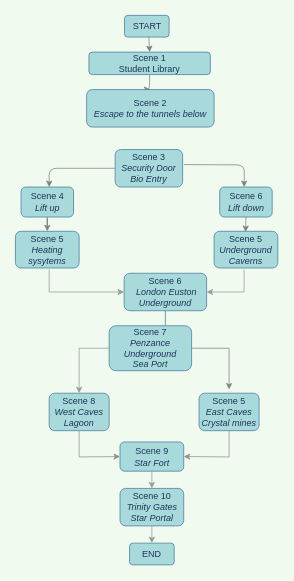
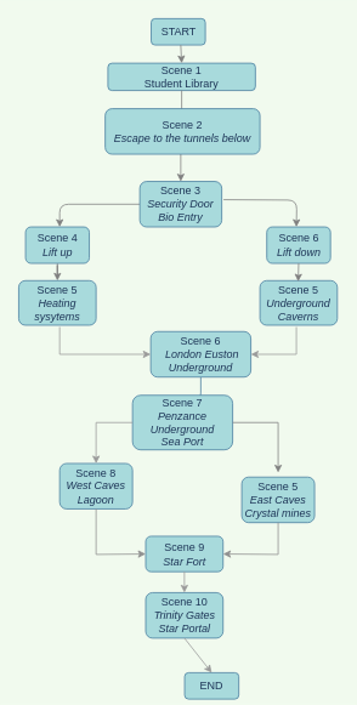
- <mxCell id="7" value="" style="edgeStyle=orthogonalEdgeStyle;curved=0;rounded=1;sketch=0;orthogonalLoop=1;jettySize=auto;html=1;fontColor=#1D3557;strokeColor=#808080;fillColor=#A8DADC;exitX=0.5;exitY=1;exitDx=0;exitDy=0;" parent="1" source="6" target="8" edge="1"><mxGeometry relative="1" as="geometry" /></mxCell>
+ <mxCell id="7" value="" style="edgeStyle=orthogonalEdgeStyle;curved=0;rounded=1;sketch=0;orthogonalLoop=1;jettySize=auto;html=1;fontColor=#1D3557;strokeColor=#808080;fillColor=#A8DADC;exitX=0.5;exitY=1;exitDx=0;exitDy=0;" parent="1" source="6" target="4" edge="1"><mxGeometry relative="1" as="geometry" /></mxCell>
- <mxCell id="17" value="Scene 8&lt;br&gt;&lt;i&gt;West Caves&lt;br&gt;Lagoon&lt;/i&gt;" style="whiteSpace=wrap;html=1;fillColor=#A8DADC;strokeColor=#457B9D;fontColor=#1D3557;rounded=1;" parent="1" vertex="1"><mxGeometry x="65" y="524" width="80" height="50" as="geometry" /></mxCell>
+ <mxCell id="17" value="Scene 8&lt;br&gt;&lt;i&gt;West Caves&lt;br&gt;Lagoon&lt;/i&gt;" style="whiteSpace=wrap;html=1;fillColor=#A8DADC;strokeColor=#457B9D;fontColor=#1D3557;rounded=1;" parent="1" vertex="1"><mxGeometry x="65" y="509" width="80" height="50" as="geometry" /></mxCell>
- <mxCell id="23" value="END" style="whiteSpace=wrap;html=1;fillColor=#A8DADC;strokeColor=#457B9D;fontColor=#1D3557;rounded=1;" parent="1" vertex="1"><mxGeometry x="172.25" y="724" width="59.5" height="29" as="geometry" /></mxCell>
+ <mxCell id="23" value="END" style="whiteSpace=wrap;html=1;fillColor=#A8DADC;strokeColor=#457B9D;fontColor=#1D3557;rounded=1;" parent="1" vertex="1"><mxGeometry x="202.25" y="739" width="59.5" height="29" as="geometry" /></mxCell>
